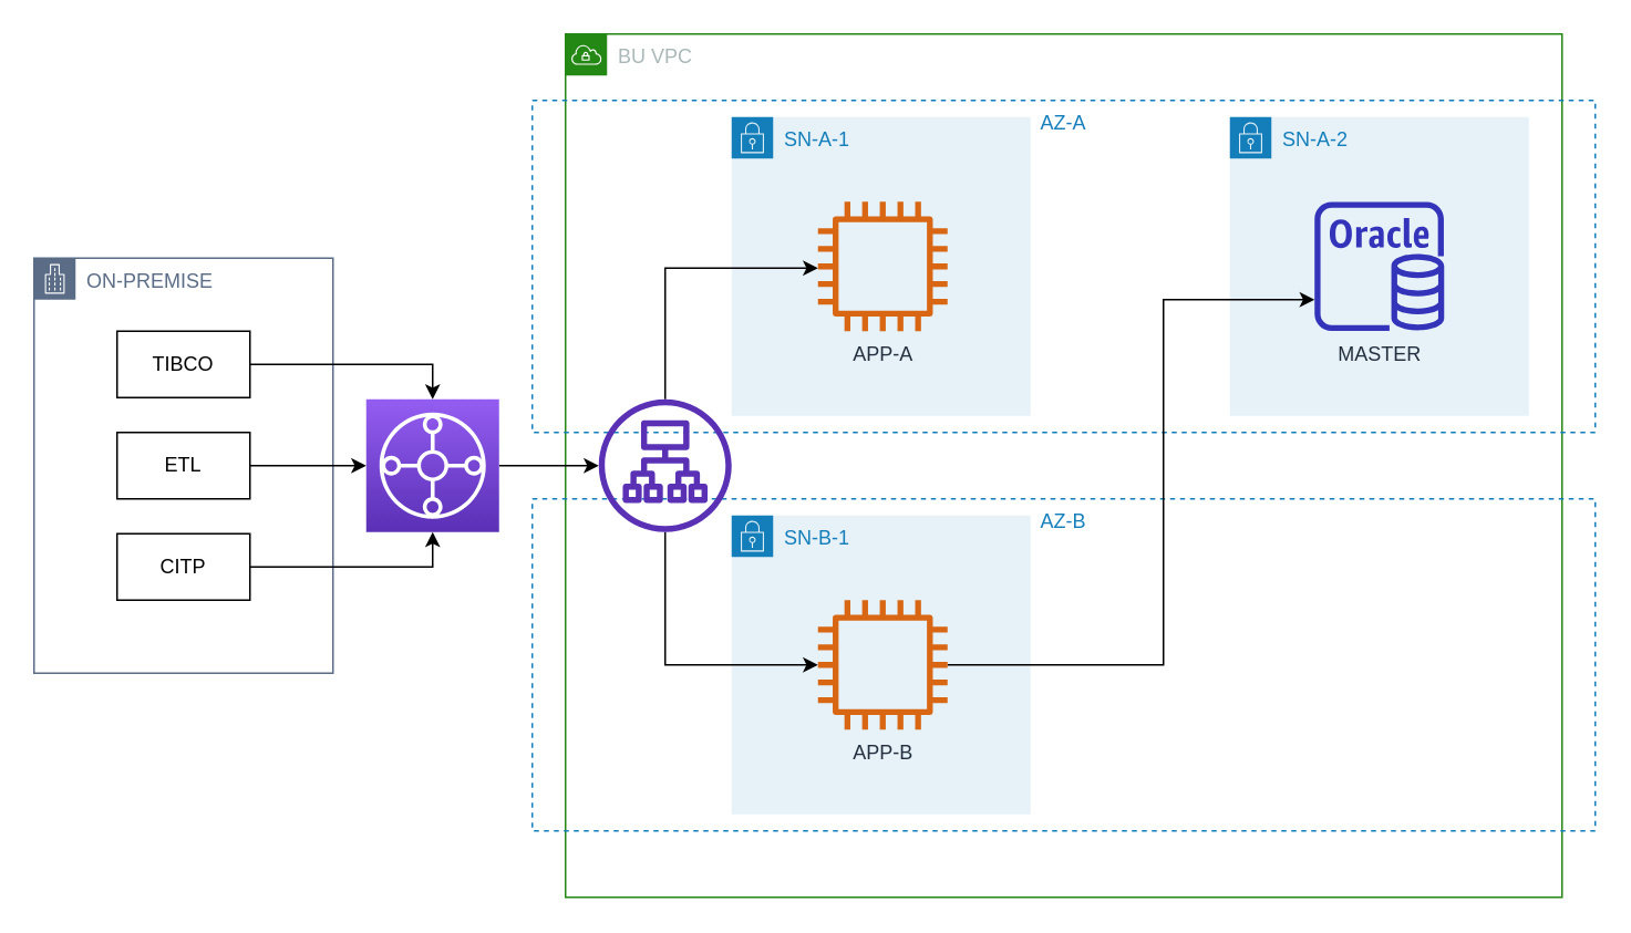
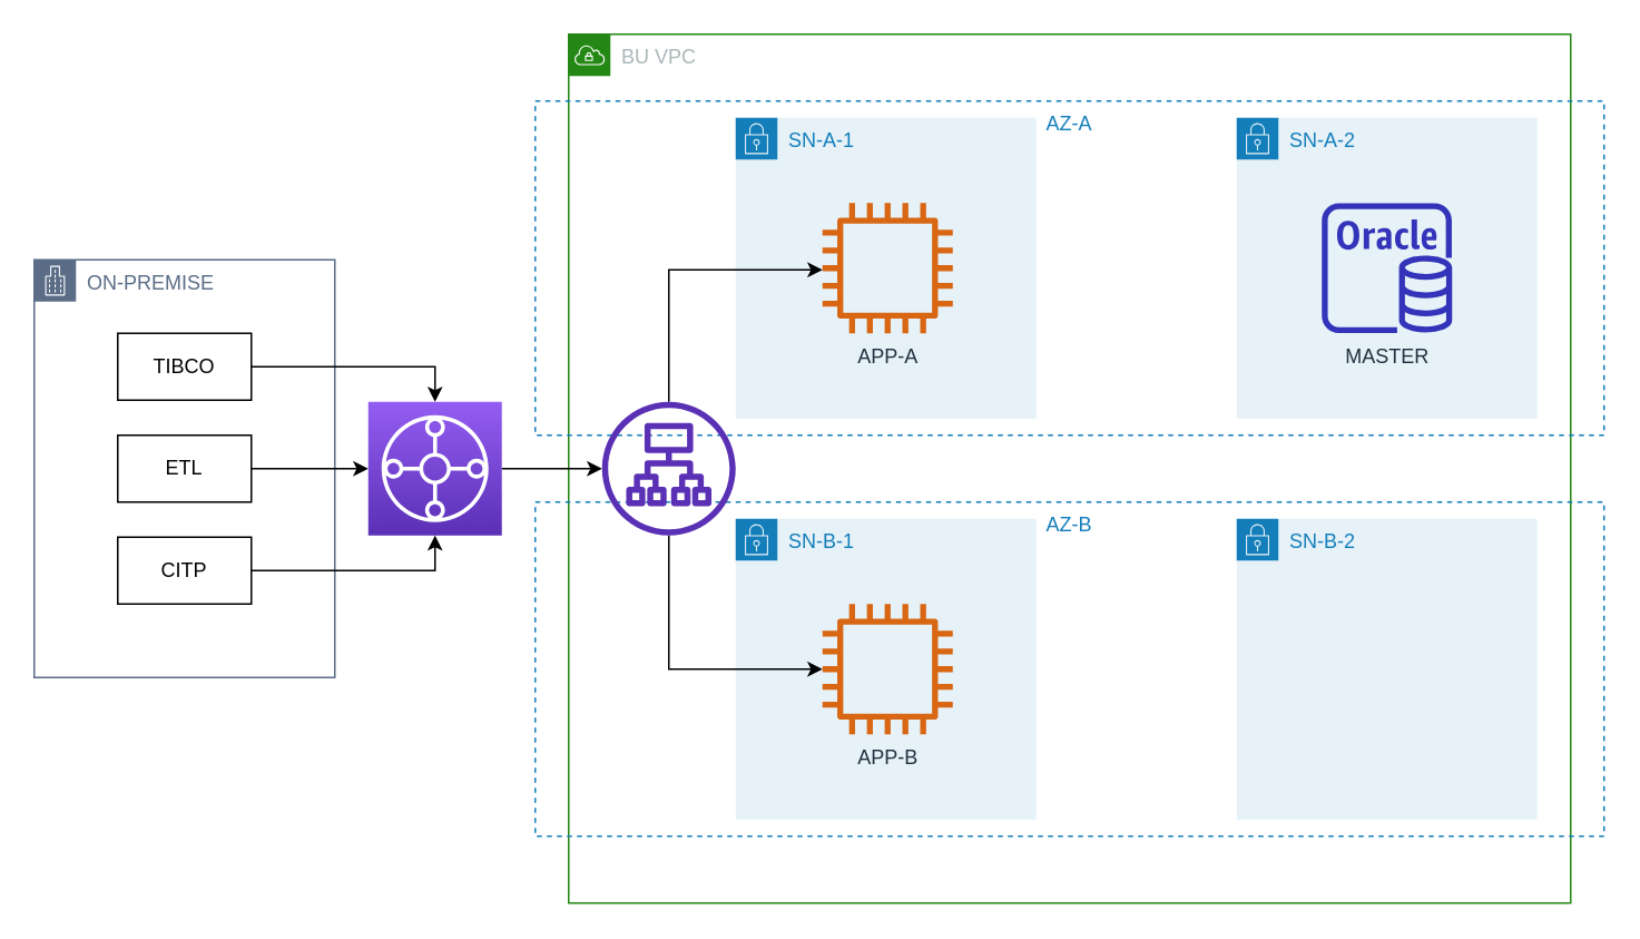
- <mxCell id="13" style="edgeStyle=orthogonalEdgeStyle;rounded=0;orthogonalLoop=1;jettySize=auto;html=1;" parent="1" source="14" target="15" edge="1"><mxGeometry relative="1" as="geometry"><Array as="points"><mxPoint x="700" y="400" /><mxPoint x="700" y="180" /></Array></mxGeometry></mxCell>
+ <mxCell id="6" value="SN-B-2" style="points=[[0,0],[0.25,0],[0.5,0],[0.75,0],[1,0],[1,0.25],[1,0.5],[1,0.75],[1,1],[0.75,1],[0.5,1],[0.25,1],[0,1],[0,0.75],[0,0.5],[0,0.25]];outlineConnect=0;gradientColor=none;html=1;whiteSpace=wrap;fontSize=12;fontStyle=0;shape=mxgraph.aws4.group;grIcon=mxgraph.aws4.group_security_group;grStroke=0;strokeColor=#147EBA;fillColor=#E6F2F8;verticalAlign=top;align=left;spacingLeft=30;fontColor=#147EBA;dashed=0;" parent="1" vertex="1"><mxGeometry x="740" y="310" width="180" height="180" as="geometry" /></mxCell>
